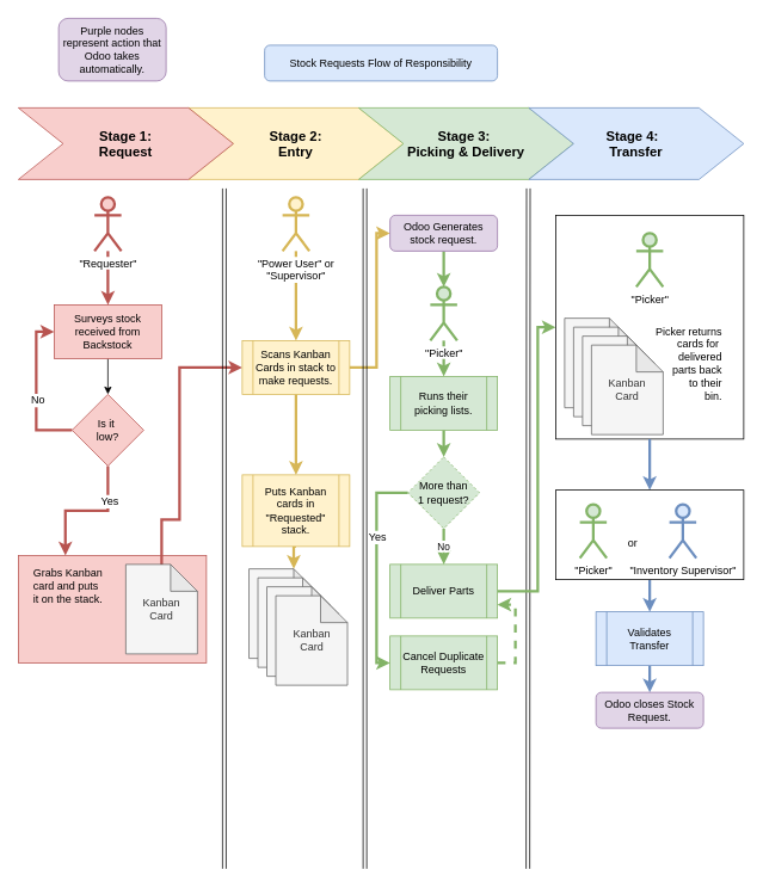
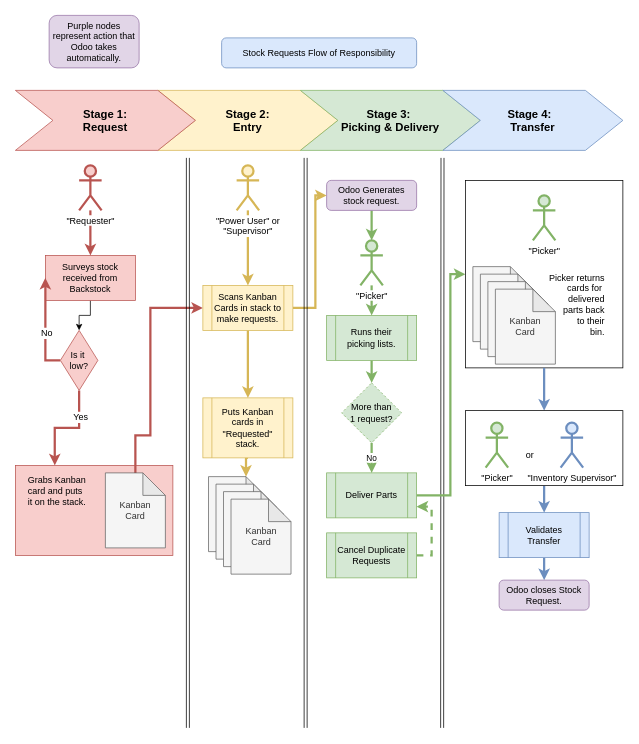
- <mxCell id="13" value="Is it&amp;nbsp;&lt;br&gt;low?&lt;br&gt;" style="rhombus;whiteSpace=wrap;html=1;fillColor=#f8cecc;strokeColor=#b85450;" vertex="1" parent="1"><mxGeometry x="80" y="440" width="80" height="80" as="geometry" /></mxCell>
+ <mxCell id="13" value="Is it&amp;nbsp;&lt;br&gt;low?&lt;br&gt;" style="rhombus;whiteSpace=wrap;html=1;fillColor=#f8cecc;strokeColor=#b85450;" vertex="1" parent="1"><mxGeometry x="80" y="440" width="50" height="80" as="geometry" /></mxCell>
- <mxCell id="43" style="edgeStyle=orthogonalEdgeStyle;rounded=0;orthogonalLoop=1;jettySize=auto;html=1;exitX=0;exitY=0.5;exitDx=0;exitDy=0;entryX=0;entryY=0.5;entryDx=0;entryDy=0;fillColor=#d5e8d4;strokeColor=#82b366;strokeWidth=3;" edge="1" parent="1" source="45" target="47"><mxGeometry relative="1" as="geometry"><mxPoint x="430" y="750" as="targetPoint" /><Array as="points"><mxPoint x="420" y="550" /><mxPoint x="420" y="740" /></Array></mxGeometry></mxCell>
- <mxCell id="44" value="Yes" style="text;html=1;resizable=0;points=[];align=center;verticalAlign=middle;labelBackgroundColor=#ffffff;" vertex="1" connectable="0" parent="43"><mxGeometry x="-0.297" relative="1" as="geometry"><mxPoint as="offset" /></mxGeometry></mxCell>
